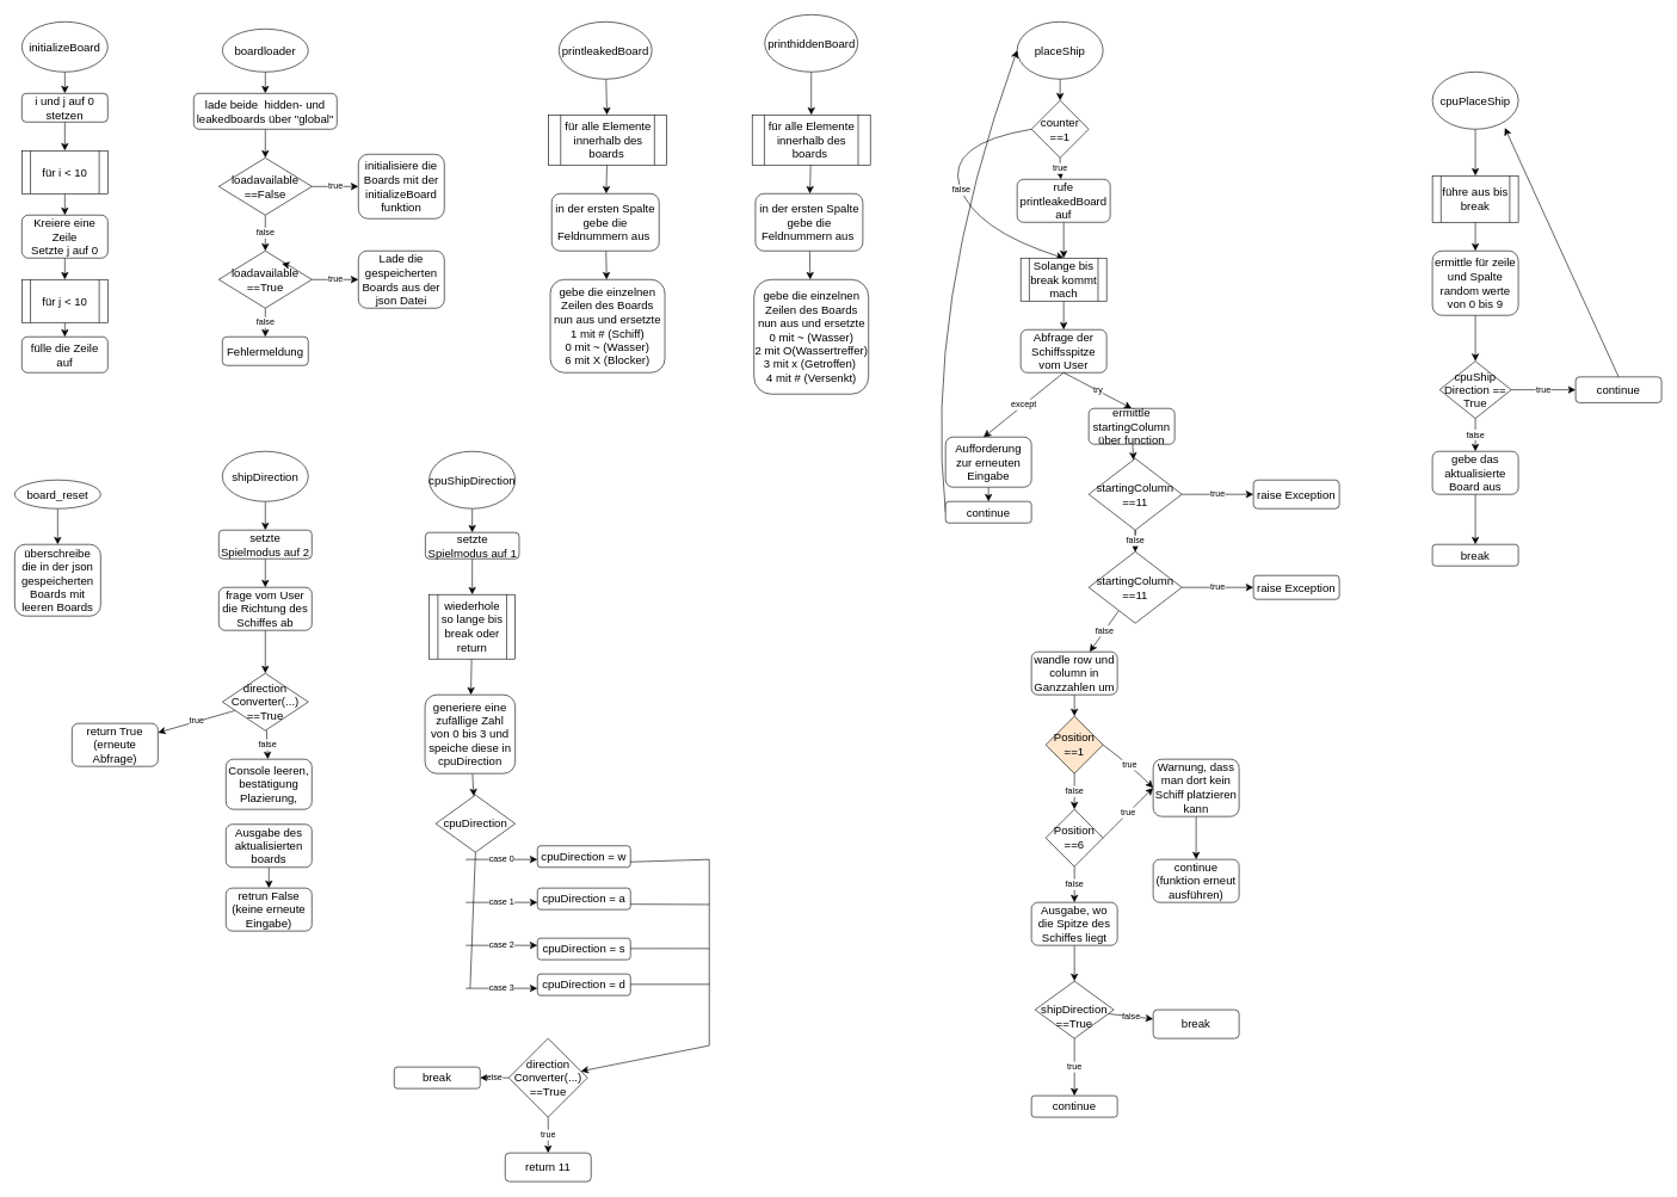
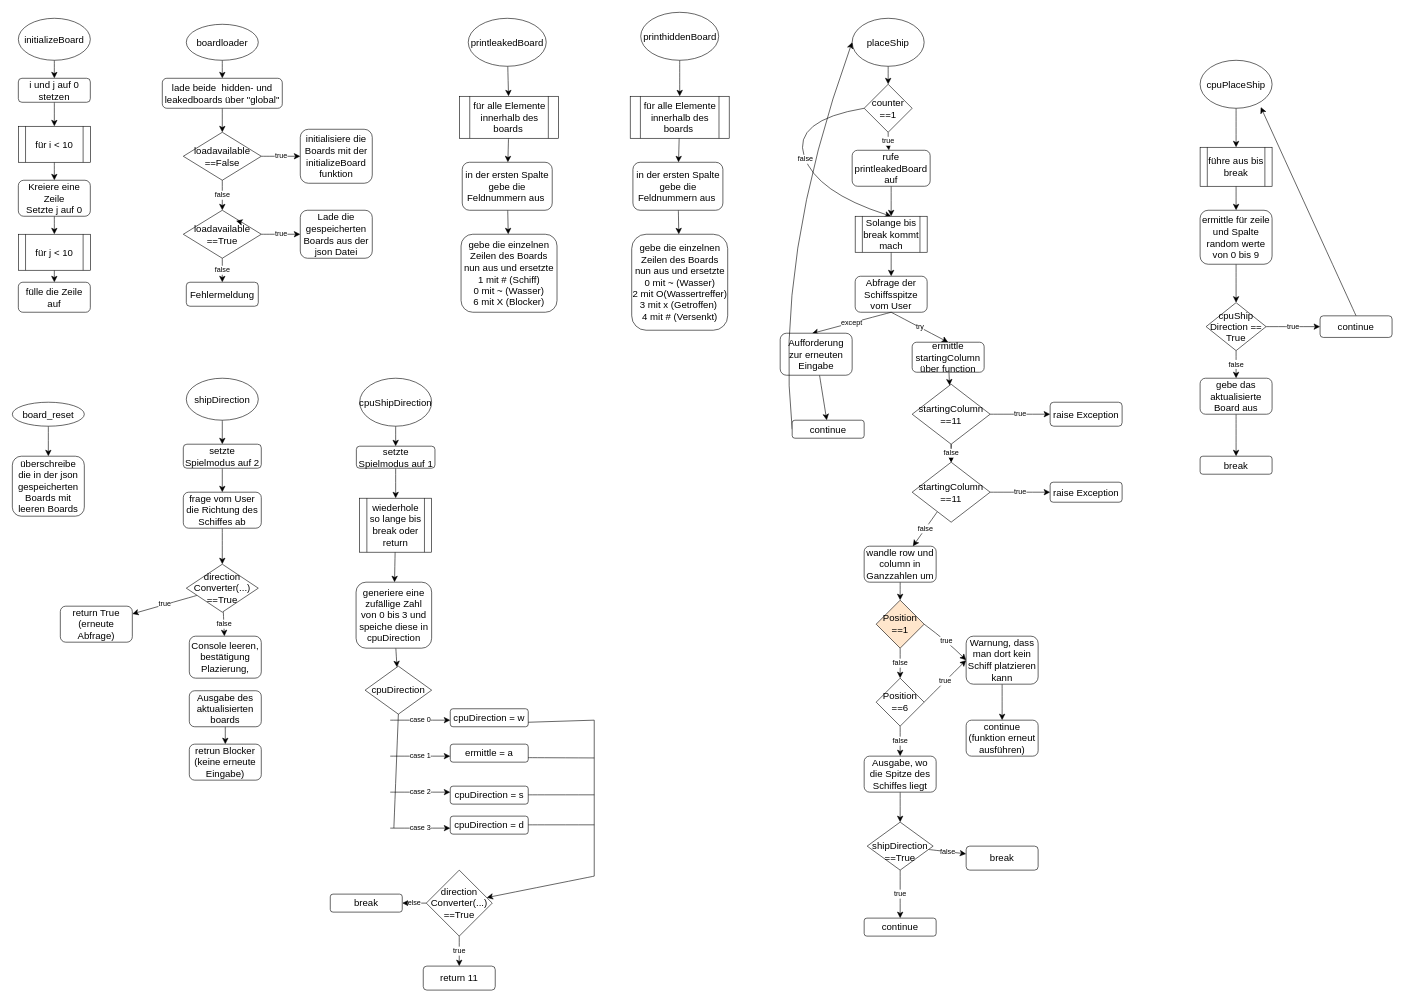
- <mxCell id="69" value="Aufforderung zur erneuten Eingabe" style="rounded=1;whiteSpace=wrap;html=1;fontSize=16;" parent="1" vertex="1"><mxGeometry x="1320" y="610" width="120" height="70" as="geometry" /></mxCell>
+ <mxCell id="69" value="Aufforderung zur erneuten Eingabe" style="rounded=1;whiteSpace=wrap;html=1;fontSize=16;" parent="1" vertex="1"><mxGeometry x="1300" y="555" width="120" height="70" as="geometry" /></mxCell>
- <mxCell id="120" value="cpuDirection = a" style="rounded=1;whiteSpace=wrap;html=1;fontSize=16;" parent="1" vertex="1"><mxGeometry x="750" y="1240" width="130" height="30" as="geometry" /></mxCell>
+ <mxCell id="120" value="ermittle = a" style="rounded=1;whiteSpace=wrap;html=1;fontSize=16;" parent="1" vertex="1"><mxGeometry x="750" y="1240" width="130" height="30" as="geometry" /></mxCell>
- <mxCell id="104" value="&lt;span style=&quot;color: rgb(0, 0, 0); font-family: Helvetica; font-size: 16px; font-style: normal; font-variant-ligatures: normal; font-variant-caps: normal; font-weight: 400; letter-spacing: normal; orphans: 2; text-align: center; text-indent: 0px; text-transform: none; widows: 2; word-spacing: 0px; -webkit-text-stroke-width: 0px; background-color: rgb(251, 251, 251); text-decoration-thickness: initial; text-decoration-style: initial; text-decoration-color: initial; float: none; display: inline !important;&quot;&gt;retrun False&lt;br&gt;(keine erneute Eingabe)&lt;br&gt;&lt;/span&gt;" style="whiteSpace=wrap;html=1;fontSize=16;rounded=1;" parent="1" vertex="1"><mxGeometry x="315" y="1240" width="120" height="60" as="geometry" /></mxCell>
+ <mxCell id="104" value="&lt;span style=&quot;color: rgb(0, 0, 0); font-family: Helvetica; font-size: 16px; font-style: normal; font-variant-ligatures: normal; font-variant-caps: normal; font-weight: 400; letter-spacing: normal; orphans: 2; text-align: center; text-indent: 0px; text-transform: none; widows: 2; word-spacing: 0px; -webkit-text-stroke-width: 0px; background-color: rgb(251, 251, 251); text-decoration-thickness: initial; text-decoration-style: initial; text-decoration-color: initial; float: none; display: inline !important;&quot;&gt;retrun Blocker&lt;br&gt;(keine erneute Eingabe)&lt;br&gt;&lt;/span&gt;" style="whiteSpace=wrap;html=1;fontSize=16;rounded=1;" parent="1" vertex="1"><mxGeometry x="315" y="1240" width="120" height="60" as="geometry" /></mxCell>
